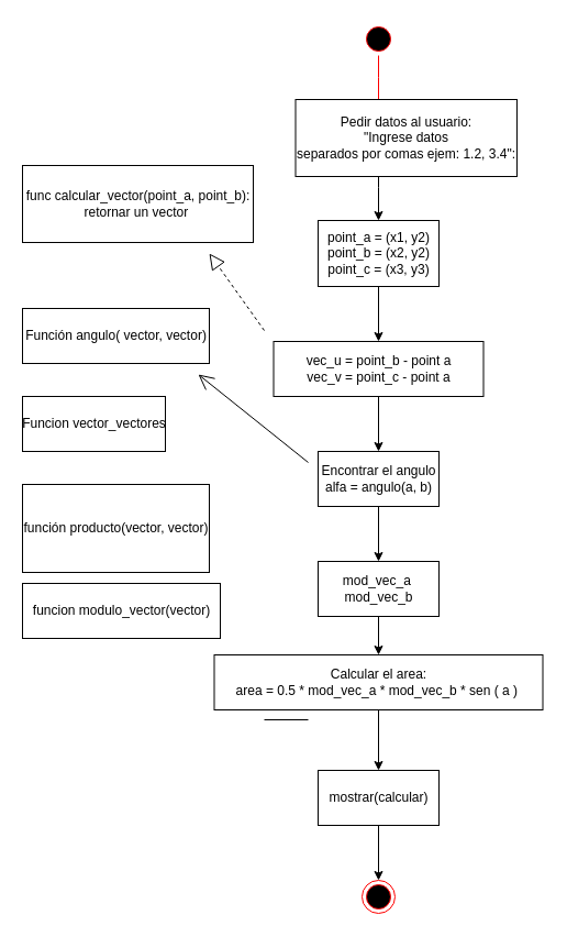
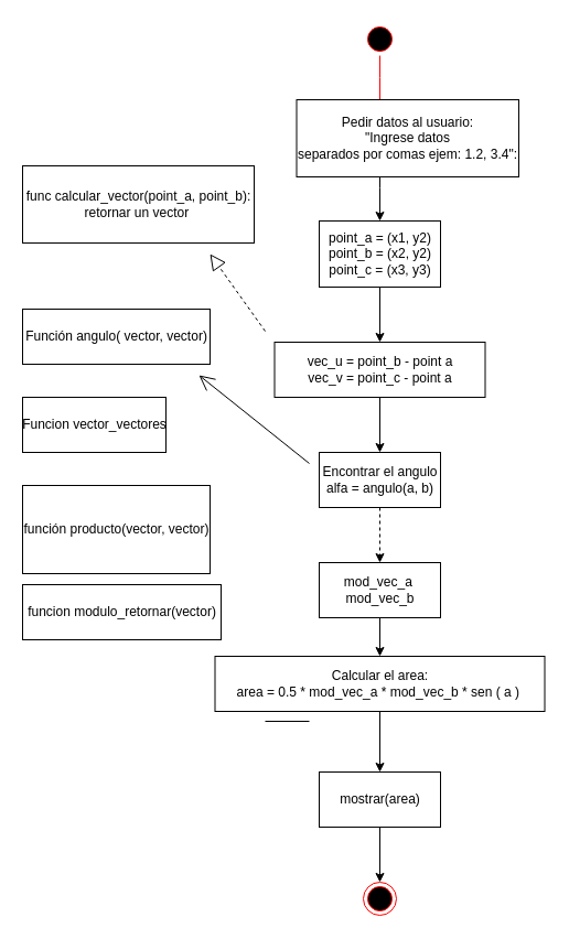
- <mxCell id="12" style="edgeStyle=orthogonalEdgeStyle;rounded=0;orthogonalLoop=1;jettySize=auto;html=1;" edge="1" parent="1" source="13" target="20"><mxGeometry relative="1" as="geometry"><mxPoint x="344" y="500" as="targetPoint" /></mxGeometry></mxCell>
+ <mxCell id="12" style="edgeStyle=orthogonalEdgeStyle;rounded=0;orthogonalLoop=1;jettySize=auto;html=1;dashed=1;" edge="1" parent="1" source="13" target="20"><mxGeometry relative="1" as="geometry"><mxPoint x="344" y="500" as="targetPoint" /></mxGeometry></mxCell>
- <mxCell id="18" value="funcion modulo_vector(vector)" style="html=1;" vertex="1" parent="1"><mxGeometry x="20" y="530" width="180" height="50" as="geometry" /></mxCell>
+ <mxCell id="18" value="funcion modulo_retornar(vector)" style="html=1;" vertex="1" parent="1"><mxGeometry x="20" y="530" width="180" height="50" as="geometry" /></mxCell>
- <mxCell id="25" value="mostrar(calcular)" style="html=1;" vertex="1" parent="1"><mxGeometry x="289" y="700" width="110" height="50" as="geometry" /></mxCell>
+ <mxCell id="25" value="mostrar(area)" style="html=1;" vertex="1" parent="1"><mxGeometry x="289" y="700" width="110" height="50" as="geometry" /></mxCell>
